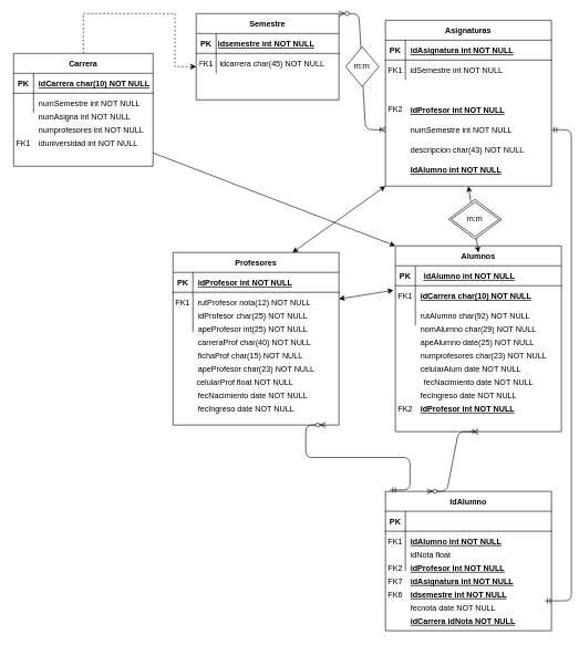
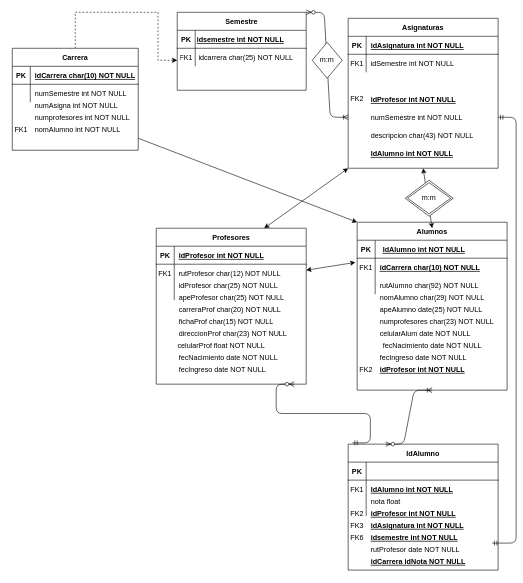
- <mxCell id="74" value="idcarrera char(45) NOT NULL" style="shape=partialRectangle;overflow=hidden;connectable=0;fillColor=none;top=0;left=0;bottom=0;right=0;align=left;spacingLeft=6;" parent="72" vertex="1"><mxGeometry x="22.8" width="167.2" height="30" as="geometry" /></mxCell>
+ <mxCell id="74" value="idcarrera char(25) NOT NULL" style="shape=partialRectangle;overflow=hidden;connectable=0;fillColor=none;top=0;left=0;bottom=0;right=0;align=left;spacingLeft=6;" parent="72" vertex="1"><mxGeometry x="22.8" width="167.2" height="30" as="geometry" /></mxCell>
- <mxCell id="79" value="iduniversidad int NOT NULL" style="shape=partialRectangle;overflow=hidden;connectable=0;fillColor=none;top=0;left=0;bottom=0;right=0;align=left;spacingLeft=6;" parent="1" vertex="1"><mxGeometry x="50" y="200" width="170" height="30" as="geometry" /></mxCell>
+ <mxCell id="79" value="nomAlumno int NOT NULL" style="shape=partialRectangle;overflow=hidden;connectable=0;fillColor=none;top=0;left=0;bottom=0;right=0;align=left;spacingLeft=6;" parent="1" vertex="1"><mxGeometry x="50" y="200" width="170" height="30" as="geometry" /></mxCell>
- <mxCell id="35" value="rutProfesor nota(12) NOT NULL" style="shape=partialRectangle;overflow=hidden;connectable=0;fillColor=none;top=0;left=0;bottom=0;right=0;align=left;spacingLeft=6;" parent="33" vertex="1"><mxGeometry x="30" width="220" height="30" as="geometry" /></mxCell>
+ <mxCell id="35" value="rutProfesor char(12) NOT NULL" style="shape=partialRectangle;overflow=hidden;connectable=0;fillColor=none;top=0;left=0;bottom=0;right=0;align=left;spacingLeft=6;" parent="33" vertex="1"><mxGeometry x="30" width="220" height="30" as="geometry" /></mxCell>
- <mxCell id="83" value="apeProfesor int(25) NOT NULL" style="shape=partialRectangle;overflow=hidden;connectable=0;fillColor=none;top=0;left=0;bottom=0;right=0;align=left;spacingLeft=6;" parent="1" vertex="1"><mxGeometry x="290" y="480" width="220" height="30" as="geometry" /></mxCell>
+ <mxCell id="83" value="apeProfesor char(25) NOT NULL" style="shape=partialRectangle;overflow=hidden;connectable=0;fillColor=none;top=0;left=0;bottom=0;right=0;align=left;spacingLeft=6;" parent="1" vertex="1"><mxGeometry x="290" y="480" width="220" height="30" as="geometry" /></mxCell>
- <mxCell id="84" value="carreraProf char(40) NOT NULL" style="shape=partialRectangle;overflow=hidden;connectable=0;fillColor=none;top=0;left=0;bottom=0;right=0;align=left;spacingLeft=6;" parent="1" vertex="1"><mxGeometry x="290" y="500" width="220" height="30" as="geometry" /></mxCell>
+ <mxCell id="84" value="carreraProf char(20) NOT NULL" style="shape=partialRectangle;overflow=hidden;connectable=0;fillColor=none;top=0;left=0;bottom=0;right=0;align=left;spacingLeft=6;" parent="1" vertex="1"><mxGeometry x="290" y="500" width="220" height="30" as="geometry" /></mxCell>
- <mxCell id="86" value="apeProfesor char(23) NOT NULL" style="shape=partialRectangle;overflow=hidden;connectable=0;fillColor=none;top=0;left=0;bottom=0;right=0;align=left;spacingLeft=6;" parent="1" vertex="1"><mxGeometry x="290" y="540" width="220" height="30" as="geometry" /></mxCell>
+ <mxCell id="86" value="direccionProf char(23) NOT NULL" style="shape=partialRectangle;overflow=hidden;connectable=0;fillColor=none;top=0;left=0;bottom=0;right=0;align=left;spacingLeft=6;" parent="1" vertex="1"><mxGeometry x="290" y="540" width="220" height="30" as="geometry" /></mxCell>
- <mxCell id="55" value="idNota float" style="shape=partialRectangle;overflow=hidden;connectable=0;fillColor=none;top=0;left=0;bottom=0;right=0;align=left;spacingLeft=6;" parent="1" vertex="1"><mxGeometry x="610" y="820" width="220" height="30" as="geometry" /></mxCell>
+ <mxCell id="55" value="nota float" style="shape=partialRectangle;overflow=hidden;connectable=0;fillColor=none;top=0;left=0;bottom=0;right=0;align=left;spacingLeft=6;" parent="1" vertex="1"><mxGeometry x="610" y="820" width="220" height="30" as="geometry" /></mxCell>
- <mxCell id="107" value="FK7" style="shape=partialRectangle;overflow=hidden;connectable=0;fillColor=none;top=0;left=0;bottom=0;right=0;" vertex="1" parent="1"><mxGeometry x="580" y="860" width="30" height="30" as="geometry" /></mxCell>
+ <mxCell id="107" value="FK3" style="shape=partialRectangle;overflow=hidden;connectable=0;fillColor=none;top=0;left=0;bottom=0;right=0;" vertex="1" parent="1"><mxGeometry x="580" y="860" width="30" height="30" as="geometry" /></mxCell>
- <mxCell id="104" value="fecnota date NOT NULL" style="shape=partialRectangle;overflow=hidden;connectable=0;fillColor=none;top=0;left=0;bottom=0;right=0;align=left;spacingLeft=6;" vertex="1" parent="1"><mxGeometry x="610" y="900" width="190" height="30" as="geometry" /></mxCell>
+ <mxCell id="104" value="rutProfesor date NOT NULL" style="shape=partialRectangle;overflow=hidden;connectable=0;fillColor=none;top=0;left=0;bottom=0;right=0;align=left;spacingLeft=6;" vertex="1" parent="1"><mxGeometry x="610" y="900" width="190" height="30" as="geometry" /></mxCell>
